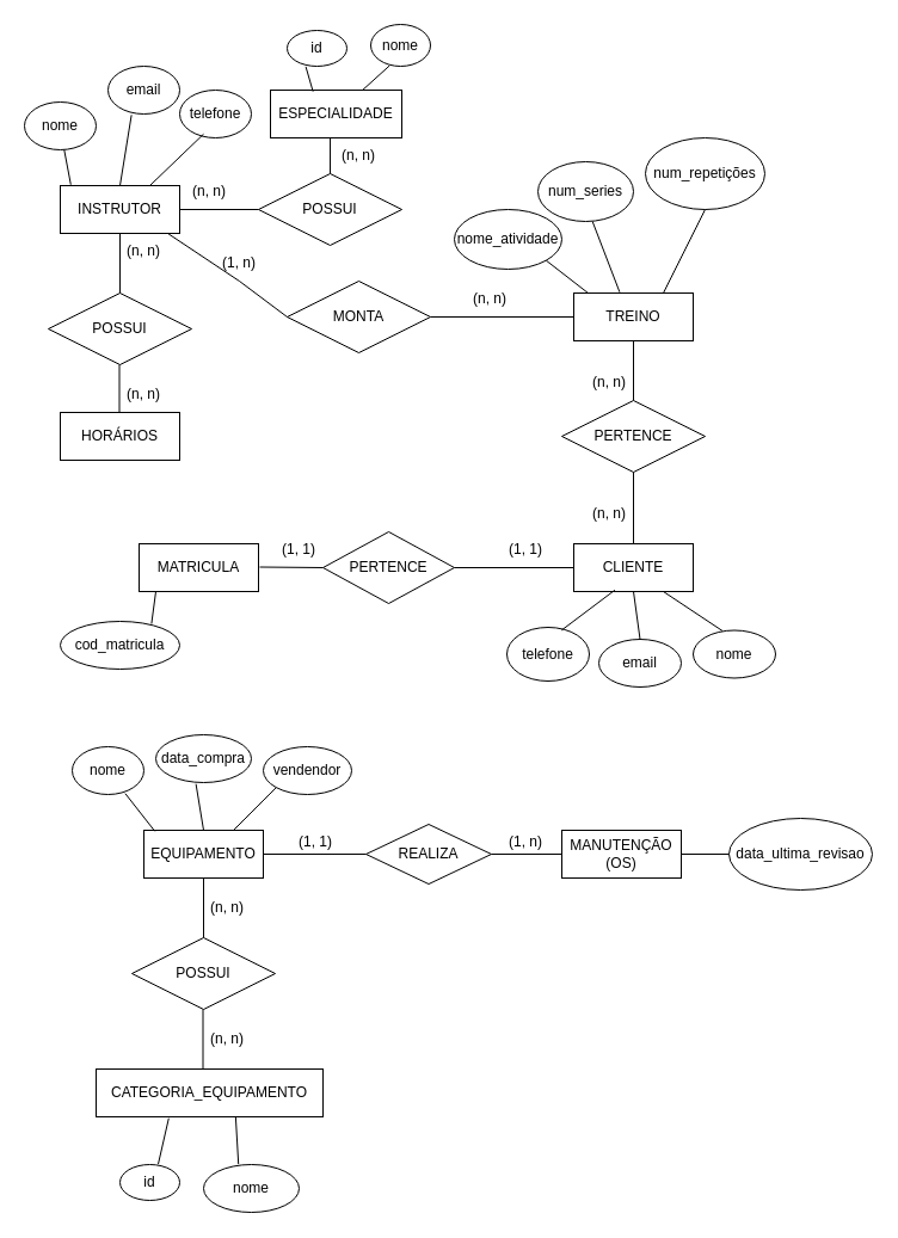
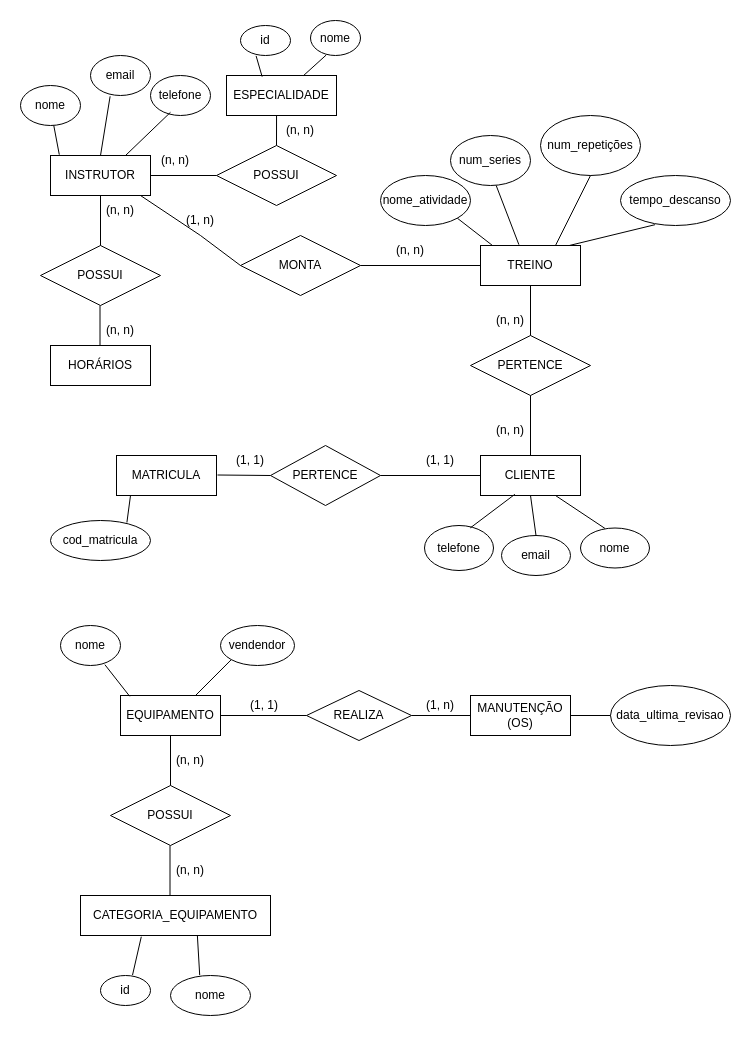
+ <mxCell id="36" value="tempo_descanso" style="ellipse;whiteSpace=wrap;html=1;align=center;" parent="1" vertex="1"><mxGeometry x="620" y="175" width="110" height="50" as="geometry" /></mxCell>
+ <mxCell id="38" value="" style="endArrow=none;html=1;rounded=0;exitX=0.314;exitY=0.984;exitDx=0;exitDy=0;entryX=0.888;entryY=0;entryDx=0;entryDy=0;entryPerimeter=0;exitPerimeter=0;" parent="1" source="36" target="4" edge="1"><mxGeometry relative="1" as="geometry"><mxPoint x="605" y="180" as="sourcePoint" /><mxPoint x="600" y="270" as="targetPoint" /><Array as="points" /></mxGeometry></mxCell>
- <mxCell id="53" value="data_compra" style="ellipse;whiteSpace=wrap;html=1;align=center;" parent="1" vertex="1"><mxGeometry x="130" y="615" width="80" height="40" as="geometry" /></mxCell>
- <mxCell id="55" value="" style="endArrow=none;html=1;rounded=0;entryX=0.5;entryY=0;entryDx=0;entryDy=0;exitX=0.42;exitY=1.03;exitDx=0;exitDy=0;exitPerimeter=0;" parent="1" source="53" target="5" edge="1"><mxGeometry relative="1" as="geometry"><mxPoint x="182" y="655" as="sourcePoint" /><mxPoint x="178" y="682" as="targetPoint" /><Array as="points" /></mxGeometry></mxCell>
